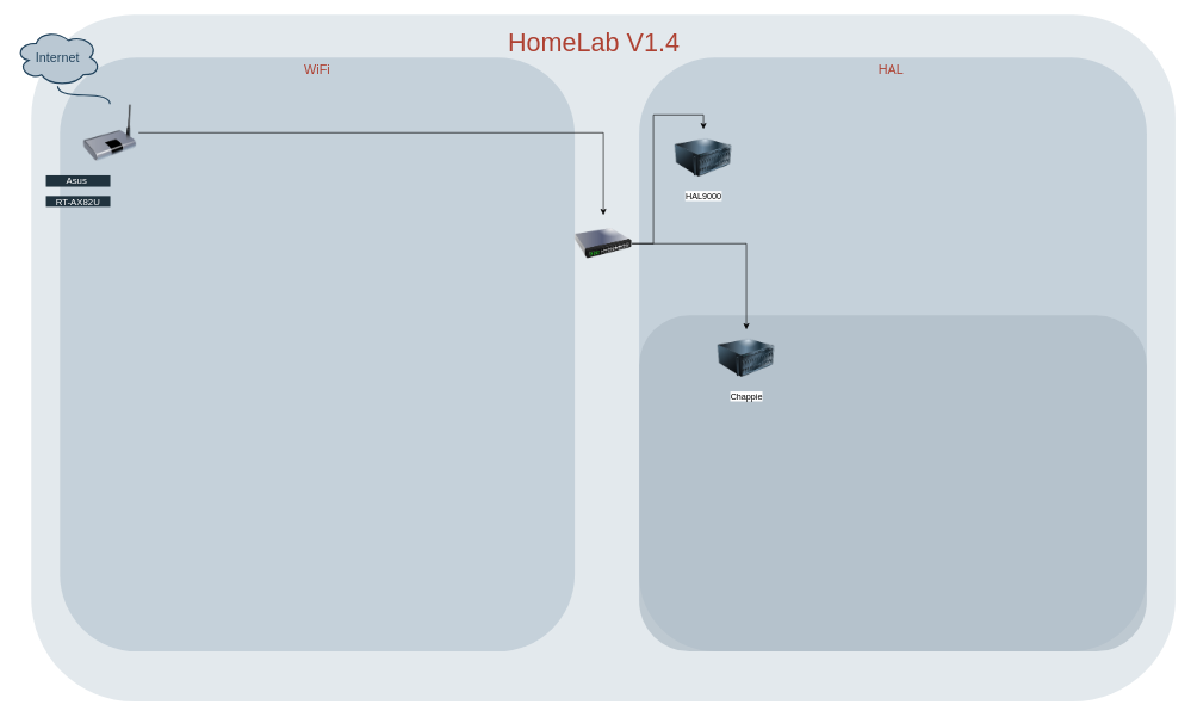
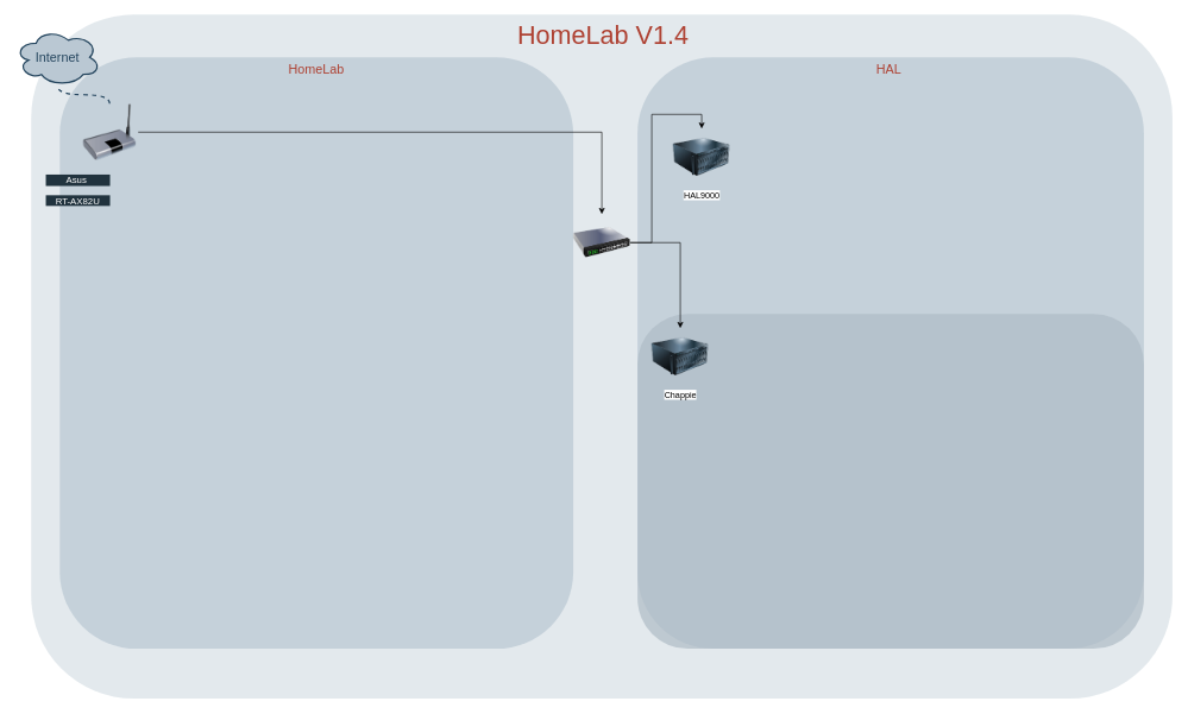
- <mxCell id="11" value="HomeLab V1.4" style="text;html=1;strokeColor=none;fillColor=none;align=center;verticalAlign=middle;whiteSpace=wrap;overflow=hidden;shadow=0;fontSize=36;fontColor=#AE4132;fontStyle=0" parent="1" vertex="1"><mxGeometry x="140" y="35" width="1380" height="45" as="geometry" /></mxCell>
+ <mxCell id="11" value="HomeLab V1.4" style="text;html=1;strokeColor=none;fillColor=none;align=center;verticalAlign=middle;whiteSpace=wrap;overflow=hidden;shadow=0;fontSize=36;fontColor=#AE4132;fontStyle=0" parent="1" vertex="1"><mxGeometry x="155" y="25" width="1380" height="45" as="geometry" /></mxCell>
- <mxCell id="5" value="&lt;span style=&quot;line-height: 17.182px&quot;&gt;WiFi&lt;/span&gt;" style="rounded=1;whiteSpace=wrap;html=1;shadow=0;strokeColor=none;fillColor=#BAC8D3;gradientColor=none;fontSize=18;fontColor=#AE4132;verticalAlign=top;fontStyle=0;opacity=70;strokeWidth=3;" parent="1" vertex="1"><mxGeometry x="83" y="80" width="720" height="830" as="geometry" /></mxCell>
+ <mxCell id="5" value="&lt;span style=&quot;line-height: 17.182px&quot;&gt;HomeLab&lt;/span&gt;" style="rounded=1;whiteSpace=wrap;html=1;shadow=0;strokeColor=none;fillColor=#BAC8D3;gradientColor=none;fontSize=18;fontColor=#AE4132;verticalAlign=top;fontStyle=0;opacity=70;strokeWidth=3;" parent="1" vertex="1"><mxGeometry x="83" y="80" width="720" height="830" as="geometry" /></mxCell>
- <mxCell id="9" style="edgeStyle=orthogonalEdgeStyle;rounded=0;html=1;startArrow=none;startFill=0;endArrow=none;endFill=0;fontSize=18;fontColor=#F08705;strokeColor=#23445D;strokeWidth=2;curved=1;fontStyle=0" parent="1" source="7" target="8" edge="1"><mxGeometry relative="1" as="geometry" /></mxCell>
+ <mxCell id="9" style="edgeStyle=orthogonalEdgeStyle;rounded=0;html=1;startArrow=none;startFill=0;endArrow=none;endFill=0;fontSize=18;fontColor=#F08705;strokeColor=#23445D;strokeWidth=2;curved=1;fontStyle=0;dashed=1;" parent="1" source="7" target="8" edge="1"><mxGeometry relative="1" as="geometry" /></mxCell>
- <mxCell id="16" value="Chappie" style="image;html=1;image=img/lib/clip_art/computers/Server_128x128.png" vertex="1" parent="1"><mxGeometry x="1003" y="460" width="80" height="80" as="geometry" /></mxCell>
+ <mxCell id="16" value="Chappie" style="image;html=1;image=img/lib/clip_art/computers/Server_128x128.png" vertex="1" parent="1"><mxGeometry x="913" y="460" width="80" height="80" as="geometry" /></mxCell>
